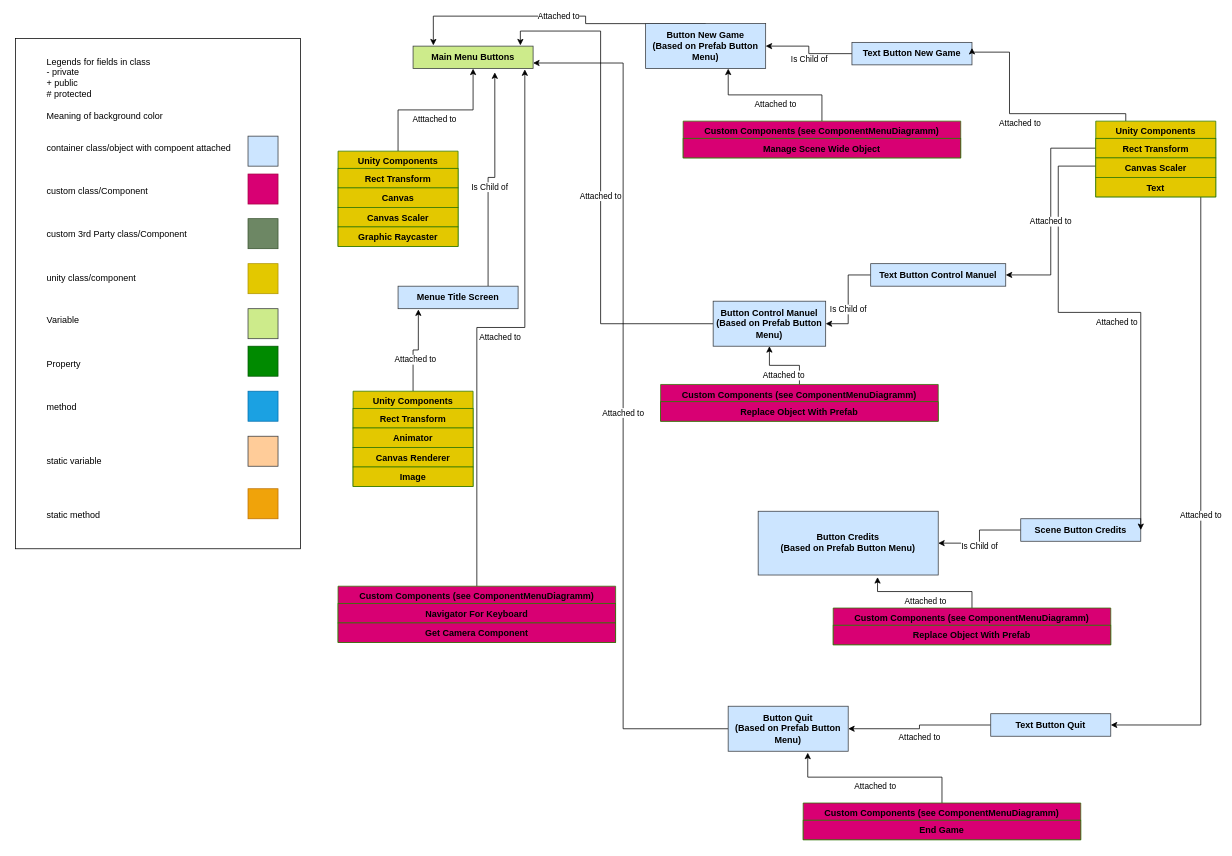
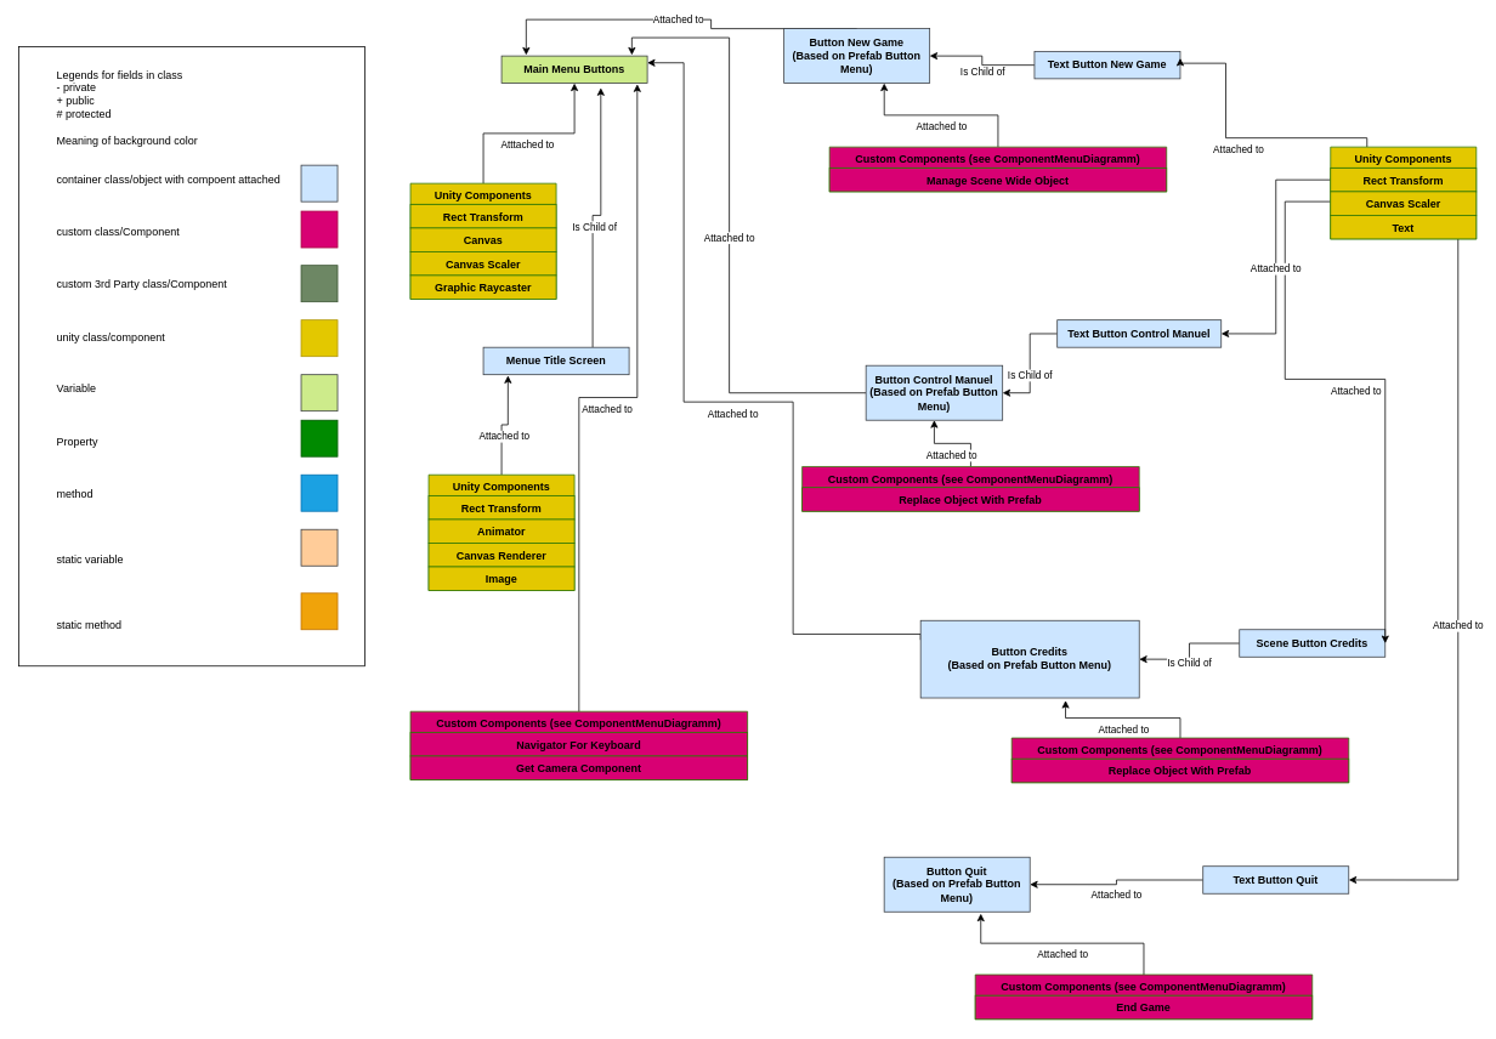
+ <mxCell id="19" value="Attached to" style="edgeStyle=orthogonalEdgeStyle;rounded=0;orthogonalLoop=1;jettySize=auto;html=1;entryX=1;entryY=0.25;entryDx=0;entryDy=0;fontColor=#000000;verticalAlign=top;exitX=0;exitY=0.25;exitDx=0;exitDy=0;" parent="1" source="20" target="12" edge="1"><mxGeometry relative="1" as="geometry"><mxPoint x="740" y="70.97" as="targetPoint" /><mxPoint x="790" y="540.97" as="sourcePoint" /><Array as="points"><mxPoint x="870" y="695.86" /><mxPoint x="870" y="440.86" /><mxPoint x="750" y="440.86" /><mxPoint x="750" y="68.86" /></Array></mxGeometry></mxCell>
- <mxCell id="37" value="Attached to" style="edgeStyle=orthogonalEdgeStyle;rounded=0;orthogonalLoop=1;jettySize=auto;html=1;entryX=1;entryY=0.75;entryDx=0;entryDy=0;fontColor=#000000;verticalAlign=top;" parent="1" source="38" target="12" edge="1"><mxGeometry relative="1" as="geometry"><mxPoint x="870" y="370.86" as="targetPoint" /><Array as="points"><mxPoint x="830" y="970.86" /><mxPoint x="830" y="83.86" /></Array></mxGeometry></mxCell>
